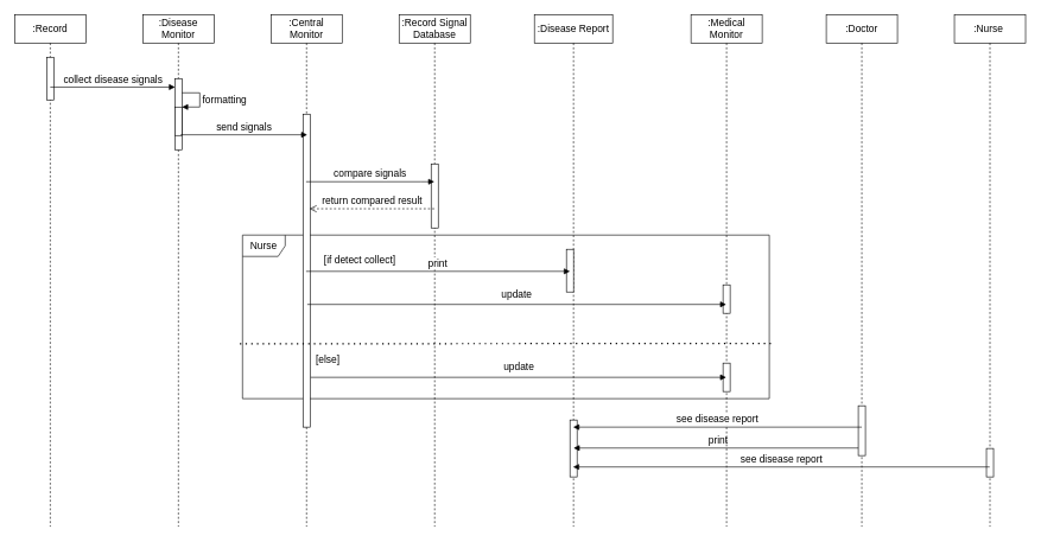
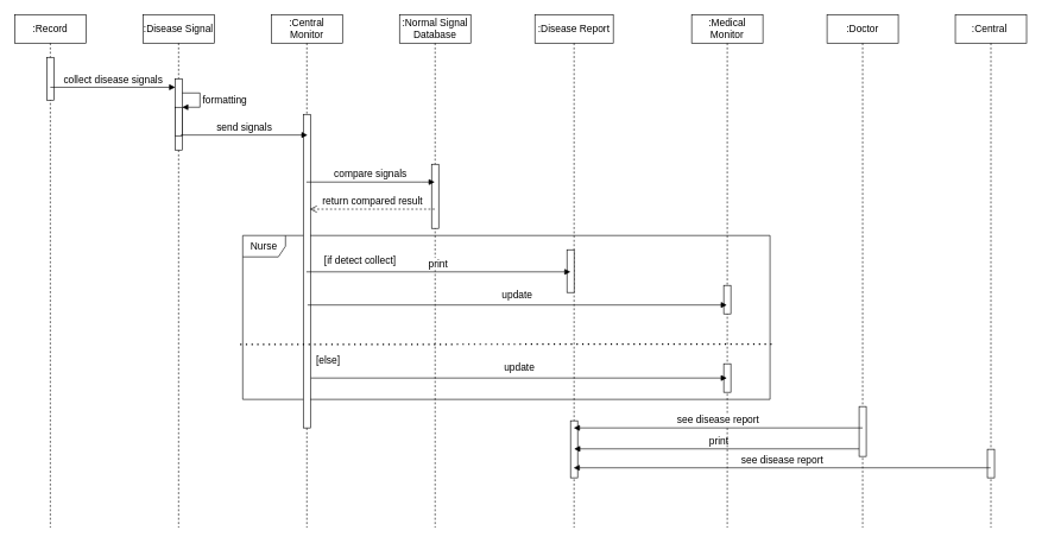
- <mxCell id="5" value=":Disease Monitor" style="shape=umlLifeline;perimeter=lifelinePerimeter;whiteSpace=wrap;html=1;container=1;collapsible=0;recursiveResize=0;outlineConnect=0;fontSize=14;" vertex="1" parent="1"><mxGeometry x="200" y="20" width="100" height="720" as="geometry" /></mxCell>
+ <mxCell id="5" value=":Disease Signal" style="shape=umlLifeline;perimeter=lifelinePerimeter;whiteSpace=wrap;html=1;container=1;collapsible=0;recursiveResize=0;outlineConnect=0;fontSize=14;" vertex="1" parent="1"><mxGeometry x="200" y="20" width="100" height="720" as="geometry" /></mxCell>
- <mxCell id="13" value=":Record Signal Database" style="shape=umlLifeline;perimeter=lifelinePerimeter;whiteSpace=wrap;html=1;container=1;collapsible=0;recursiveResize=0;outlineConnect=0;fontSize=14;" vertex="1" parent="1"><mxGeometry x="560" y="20" width="100" height="720" as="geometry" /></mxCell>
+ <mxCell id="13" value=":Normal Signal Database" style="shape=umlLifeline;perimeter=lifelinePerimeter;whiteSpace=wrap;html=1;container=1;collapsible=0;recursiveResize=0;outlineConnect=0;fontSize=14;" vertex="1" parent="1"><mxGeometry x="560" y="20" width="100" height="720" as="geometry" /></mxCell>
- <mxCell id="33" value=":Nurse&amp;nbsp;" style="shape=umlLifeline;perimeter=lifelinePerimeter;whiteSpace=wrap;html=1;container=1;collapsible=0;recursiveResize=0;outlineConnect=0;fontSize=14;" vertex="1" parent="1"><mxGeometry x="1340" y="20" width="100" height="720" as="geometry" /></mxCell>
+ <mxCell id="33" value=":Central&amp;nbsp;" style="shape=umlLifeline;perimeter=lifelinePerimeter;whiteSpace=wrap;html=1;container=1;collapsible=0;recursiveResize=0;outlineConnect=0;fontSize=14;" vertex="1" parent="1"><mxGeometry x="1340" y="20" width="100" height="720" as="geometry" /></mxCell>
